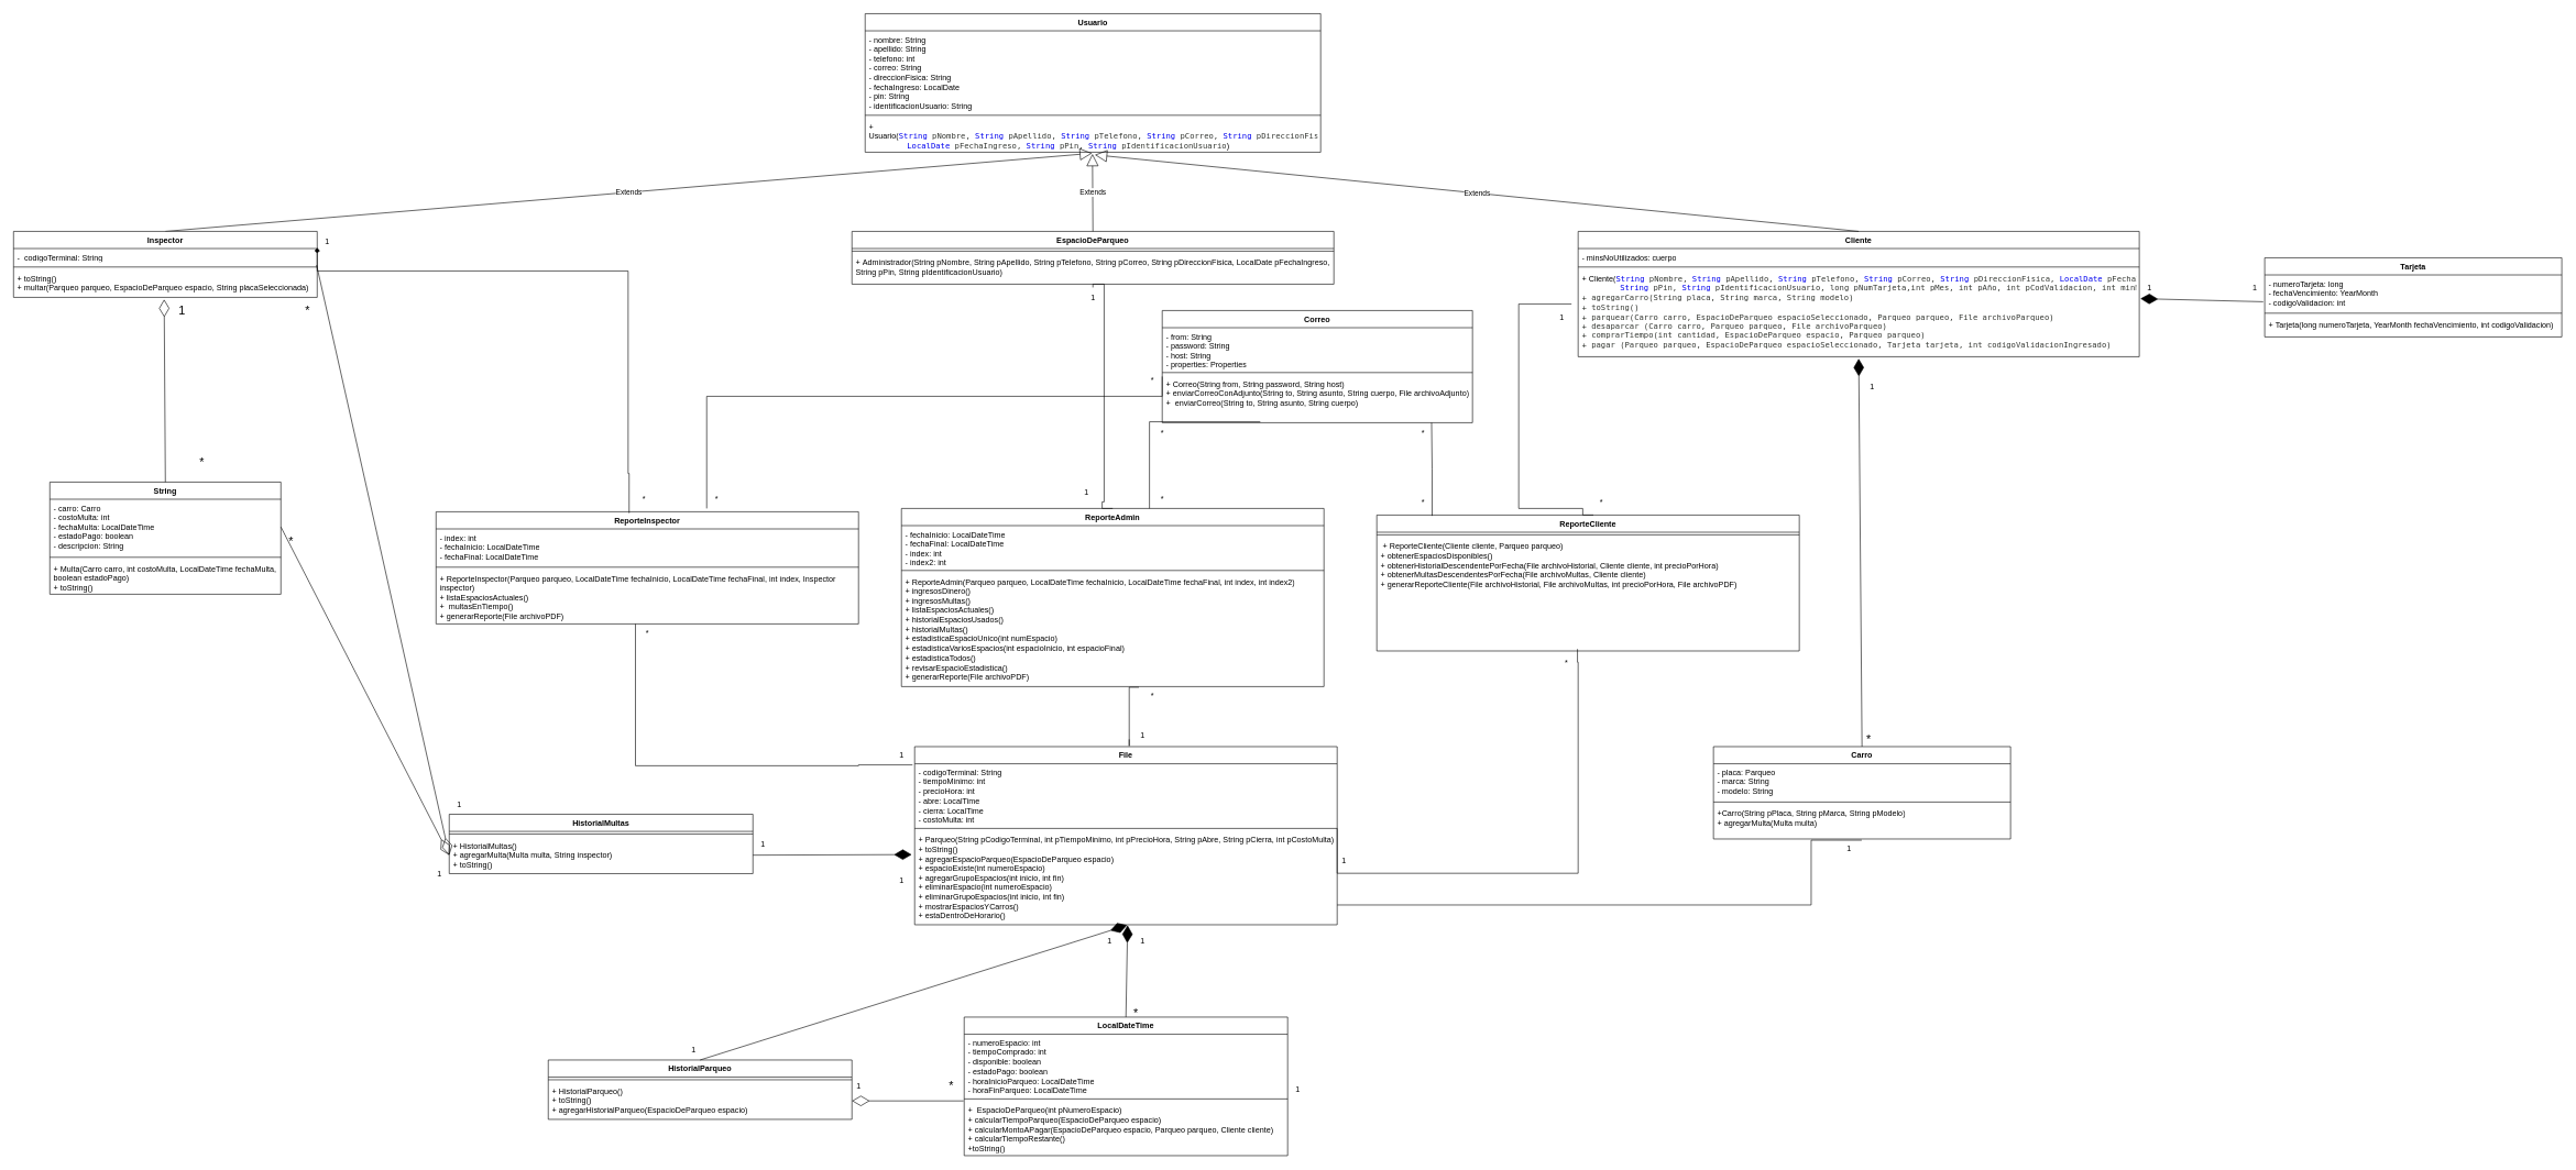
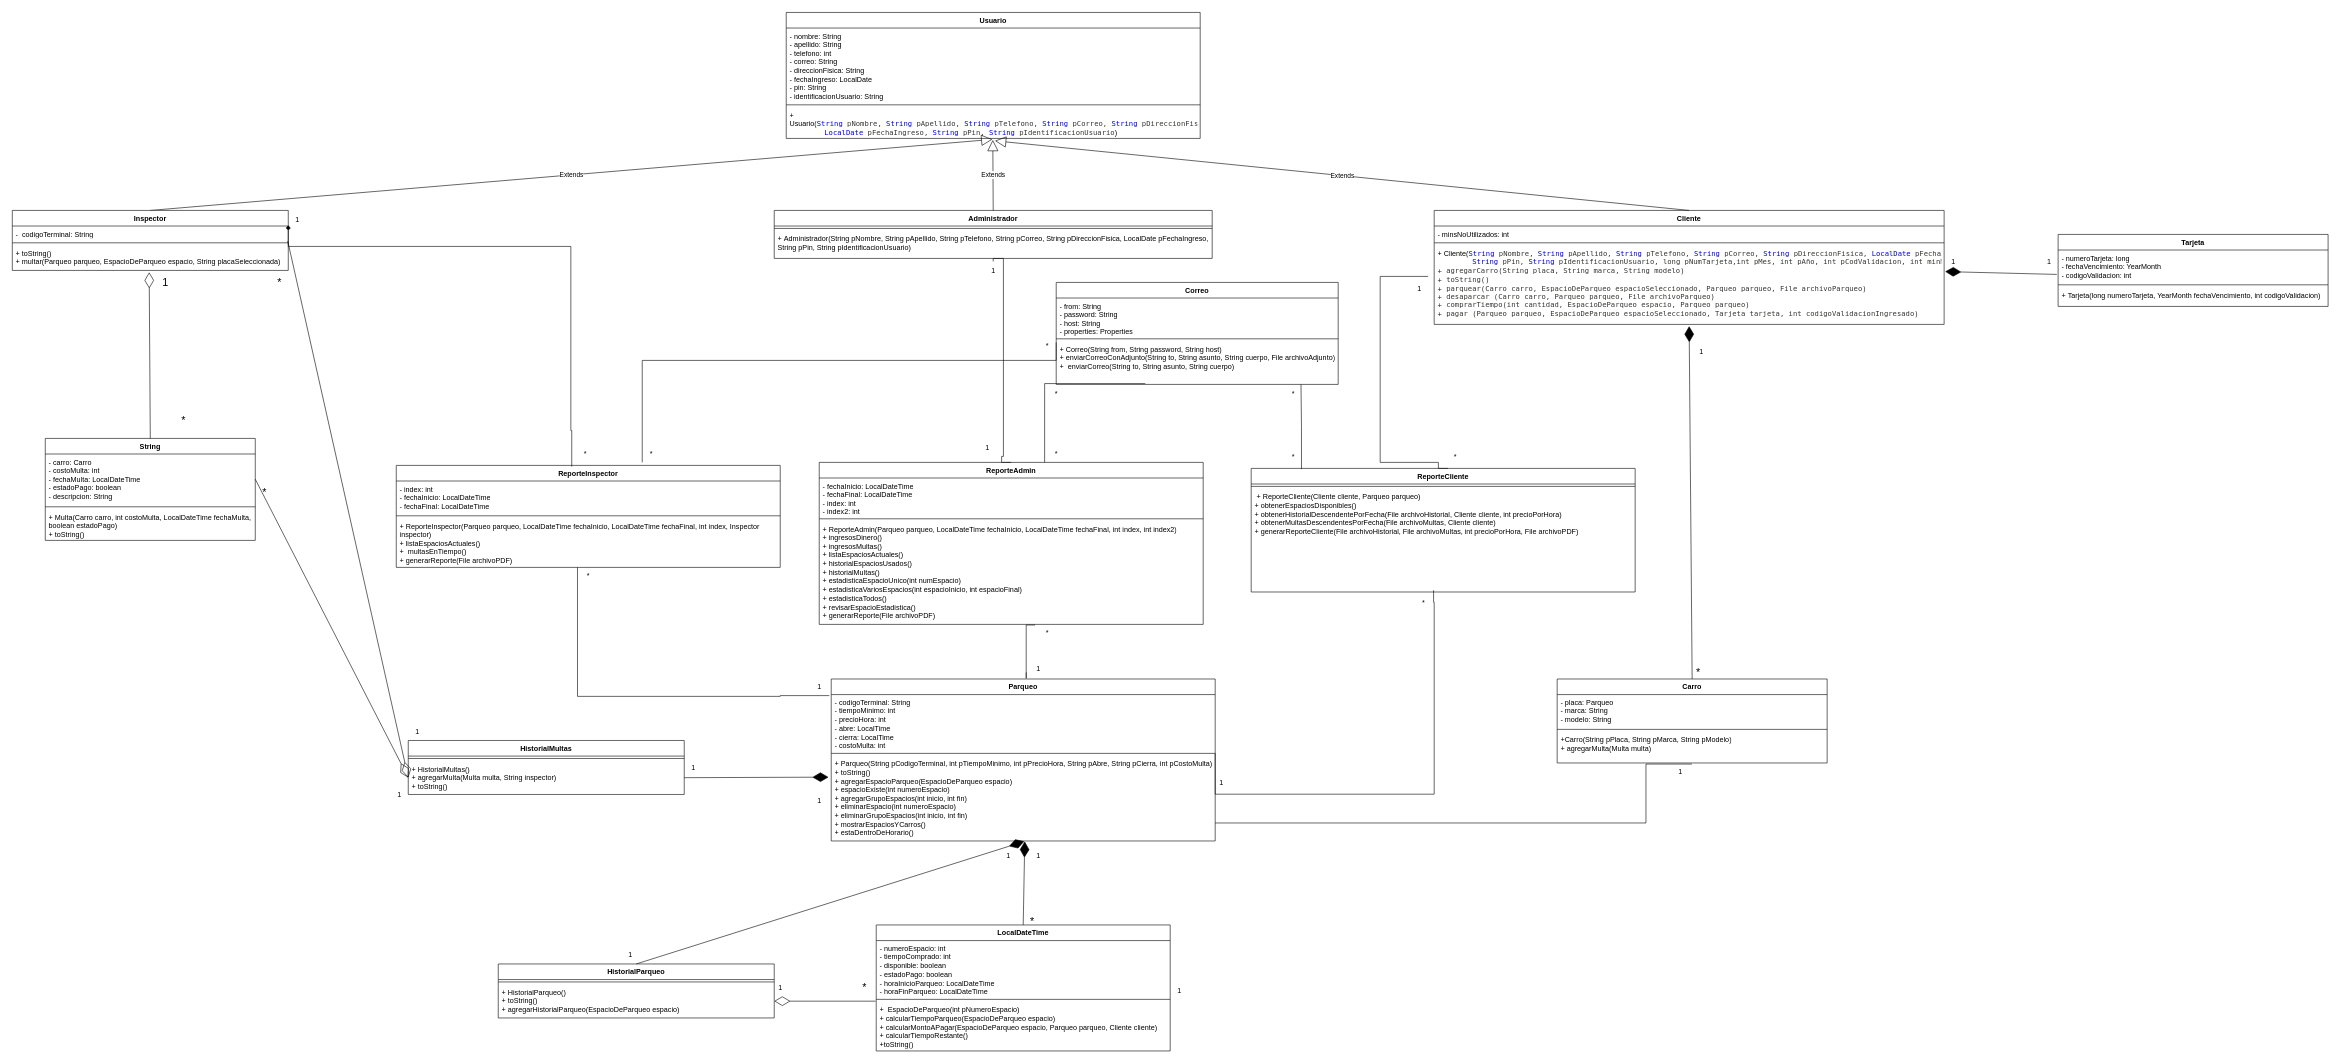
- <mxCell id="23" value="EspacioDeParqueo" style="swimlane;fontStyle=1;align=center;verticalAlign=top;childLayout=stackLayout;horizontal=1;startSize=26;horizontalStack=0;resizeParent=1;resizeParentMax=0;resizeLast=0;collapsible=1;marginBottom=0;whiteSpace=wrap;html=1;" vertex="1" parent="1"><mxGeometry x="1290" y="350" width="730" height="80" as="geometry" /></mxCell>
+ <mxCell id="23" value="Administrador" style="swimlane;fontStyle=1;align=center;verticalAlign=top;childLayout=stackLayout;horizontal=1;startSize=26;horizontalStack=0;resizeParent=1;resizeParentMax=0;resizeLast=0;collapsible=1;marginBottom=0;whiteSpace=wrap;html=1;" vertex="1" parent="1"><mxGeometry x="1290" y="350" width="730" height="80" as="geometry" /></mxCell>
- <mxCell id="7" value="- minsNoUtilizados: cuerpo" style="text;strokeColor=none;fillColor=none;align=left;verticalAlign=top;spacingLeft=4;spacingRight=4;overflow=hidden;rotatable=0;points=[[0,0.5],[1,0.5]];portConstraint=eastwest;whiteSpace=wrap;html=1;" vertex="1" parent="6"><mxGeometry y="26" width="850" height="24" as="geometry" /></mxCell>
+ <mxCell id="7" value="- minsNoUtilizados: int" style="text;strokeColor=none;fillColor=none;align=left;verticalAlign=top;spacingLeft=4;spacingRight=4;overflow=hidden;rotatable=0;points=[[0,0.5],[1,0.5]];portConstraint=eastwest;whiteSpace=wrap;html=1;" vertex="1" parent="6"><mxGeometry y="26" width="850" height="24" as="geometry" /></mxCell>
- <mxCell id="47" value="File" style="swimlane;fontStyle=1;align=center;verticalAlign=top;childLayout=stackLayout;horizontal=1;startSize=26;horizontalStack=0;resizeParent=1;resizeParentMax=0;resizeLast=0;collapsible=1;marginBottom=0;whiteSpace=wrap;html=1;" vertex="1" parent="1"><mxGeometry x="1385" y="1131" width="640" height="270" as="geometry" /></mxCell>
+ <mxCell id="47" value="Parqueo" style="swimlane;fontStyle=1;align=center;verticalAlign=top;childLayout=stackLayout;horizontal=1;startSize=26;horizontalStack=0;resizeParent=1;resizeParentMax=0;resizeLast=0;collapsible=1;marginBottom=0;whiteSpace=wrap;html=1;" vertex="1" parent="1"><mxGeometry x="1385" y="1131" width="640" height="270" as="geometry" /></mxCell>
